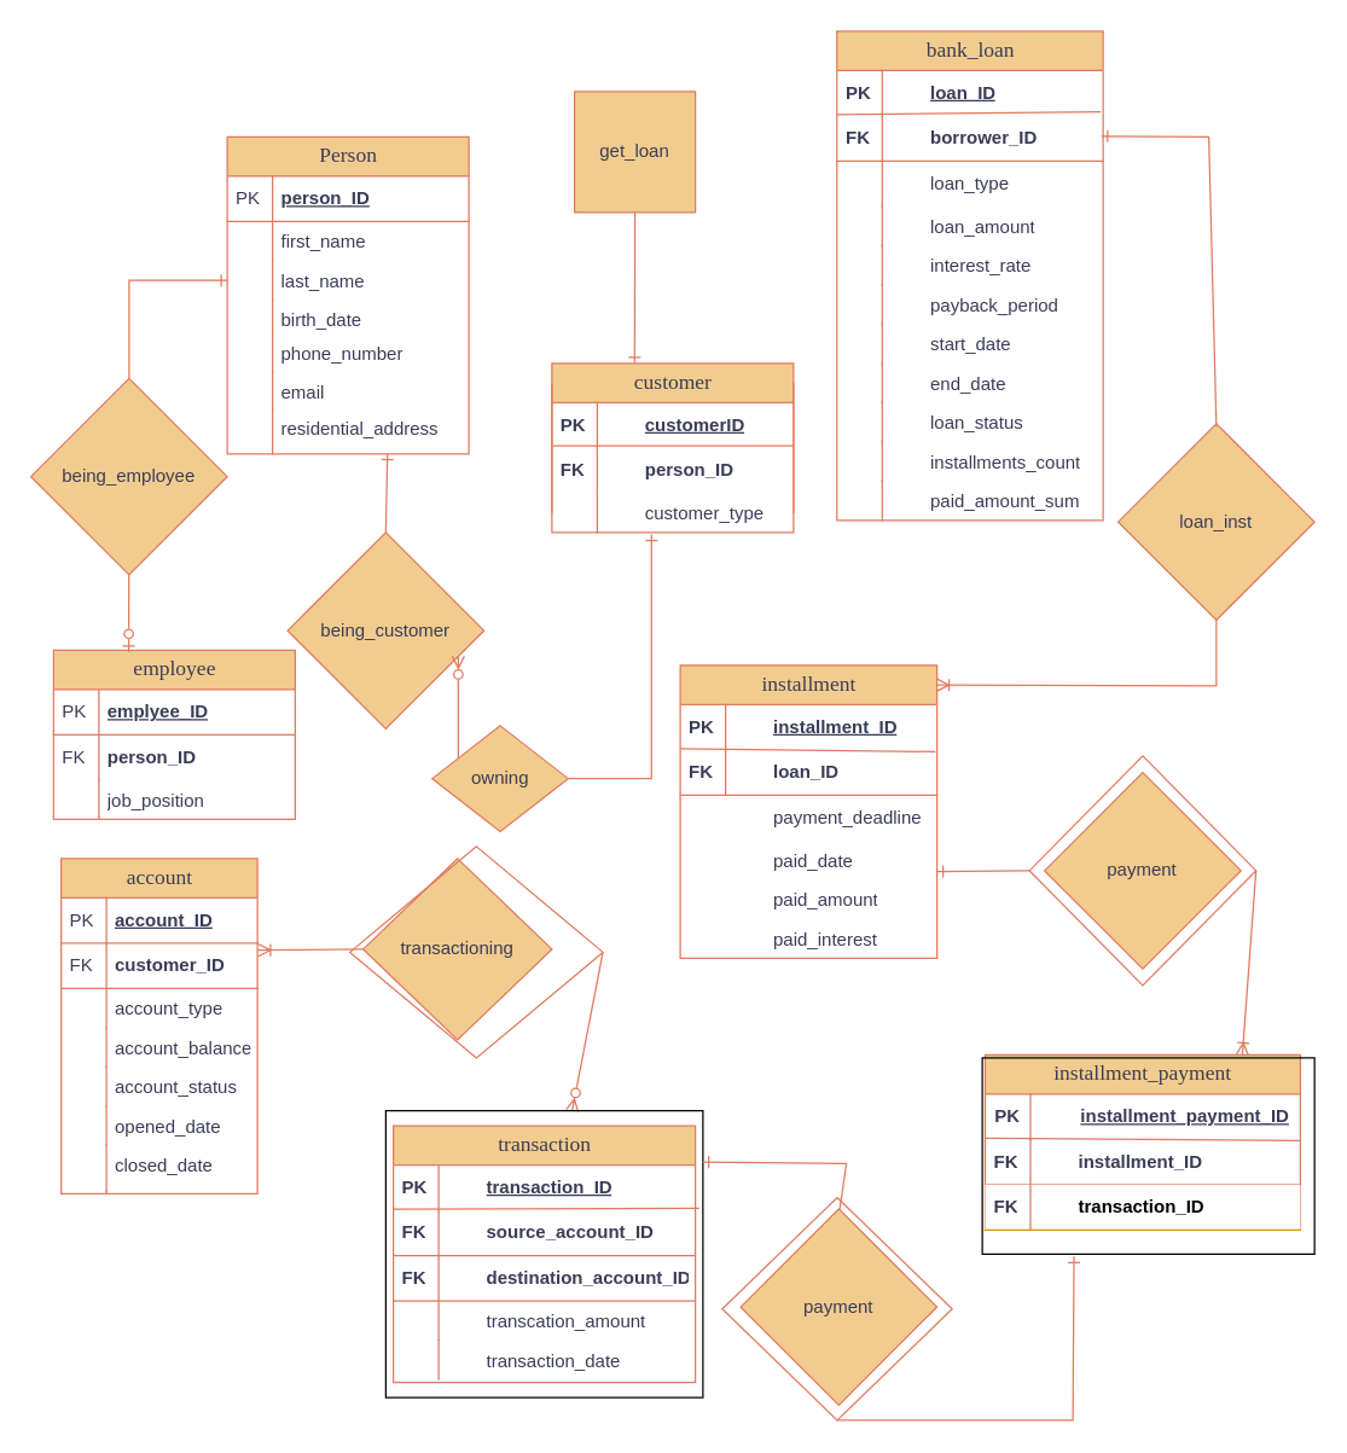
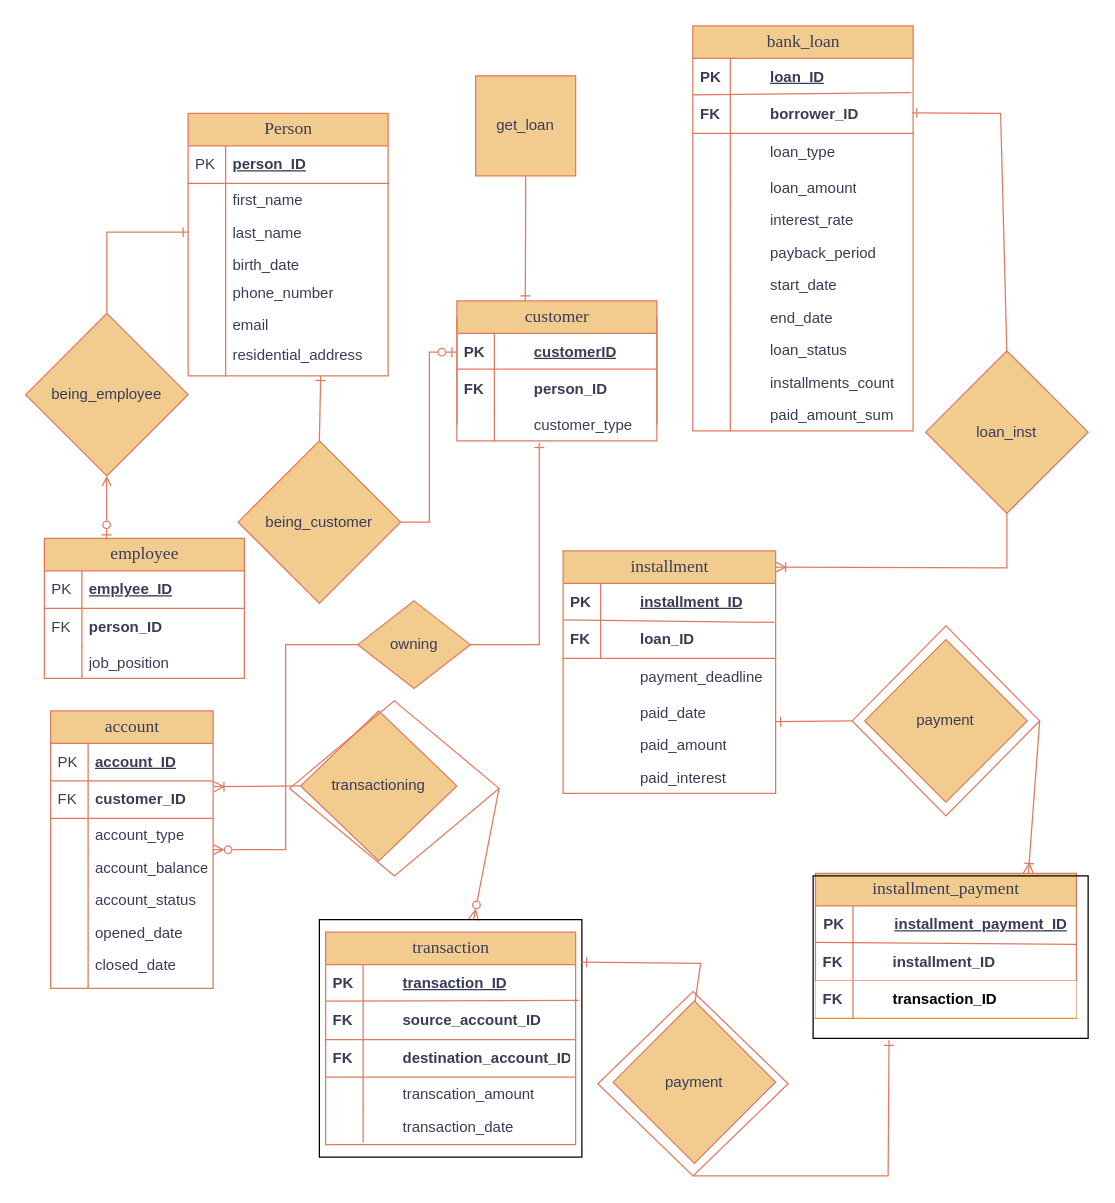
+ <mxCell id="112" value="" style="edgeStyle=elbowEdgeStyle;fontSize=12;html=1;endArrow=ERzeroToOne;rounded=0;strokeColor=#E07A5F;fontColor=#393C56;fillColor=#F2CC8F;endFill=0;exitX=1;exitY=0.5;exitDx=0;exitDy=0;" parent="1" source="110" target="47" edge="1"><mxGeometry width="100" height="100" relative="1" as="geometry"><mxPoint x="352.5" y="485" as="sourcePoint" /><mxPoint x="322.5" y="640" as="targetPoint" /></mxGeometry></mxCell>
- <mxCell id="121" value="" style="endArrow=none;html=1;rounded=0;strokeColor=#E07A5F;fontColor=#393C56;fillColor=#F2CC8F;endFill=0;startArrow=ERzeroToOne;startFill=0;exitX=0.311;exitY=0.01;exitDx=0;exitDy=0;exitPerimeter=0;" parent="1" source="56" target="109" edge="1"><mxGeometry width="50" height="50" relative="1" as="geometry"><mxPoint x="85.33" y="422.438" as="sourcePoint" /><mxPoint x="84.68" y="370" as="targetPoint" /></mxGeometry></mxCell>
+ <mxCell id="121" value="" style="endArrow=open;html=1;rounded=0;strokeColor=#E07A5F;fontColor=#393C56;fillColor=#F2CC8F;endFill=0;startArrow=ERzeroToOne;startFill=0;exitX=0.311;exitY=0.01;exitDx=0;exitDy=0;exitPerimeter=0;" parent="1" source="56" target="109" edge="1"><mxGeometry width="50" height="50" relative="1" as="geometry"><mxPoint x="85.33" y="422.438" as="sourcePoint" /><mxPoint x="84.68" y="370" as="targetPoint" /></mxGeometry></mxCell>
- <mxCell id="113" value="" style="fontSize=12;html=1;endArrow=ERzeroToMany;rounded=0;strokeColor=#E07A5F;fontColor=#393C56;fillColor=#F2CC8F;endFill=0;edgeStyle=elbowEdgeStyle;" parent="1" source="103" target="110" edge="1"><mxGeometry width="100" height="100" relative="1" as="geometry"><mxPoint x="418.02" y="771.68" as="sourcePoint" /><mxPoint x="173" y="582" as="targetPoint" /></mxGeometry></mxCell>
+ <mxCell id="113" value="" style="fontSize=12;html=1;endArrow=ERzeroToMany;rounded=0;strokeColor=#E07A5F;fontColor=#393C56;fillColor=#F2CC8F;endFill=0;edgeStyle=elbowEdgeStyle;" parent="1" source="103" target="2" edge="1"><mxGeometry width="100" height="100" relative="1" as="geometry"><mxPoint x="418.02" y="771.68" as="sourcePoint" /><mxPoint x="173" y="582" as="targetPoint" /></mxGeometry></mxCell>
